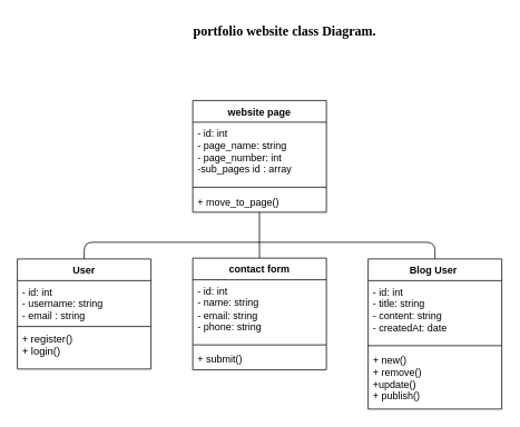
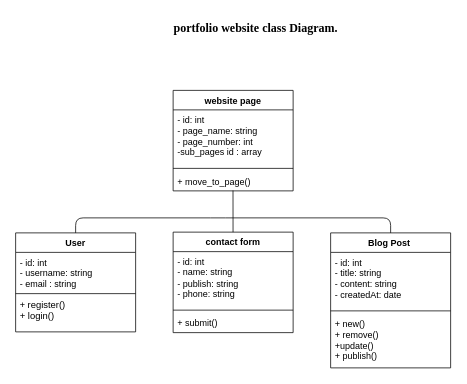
- <mxCell id="14" value="&lt;span style=&quot;color: rgb(0, 0, 0);&quot;&gt;Blog User&amp;nbsp;&lt;/span&gt;" style="swimlane;fontStyle=1;align=center;verticalAlign=top;childLayout=stackLayout;horizontal=1;startSize=26;horizontalStack=0;resizeParent=1;resizeParentMax=0;resizeLast=0;collapsible=1;marginBottom=0;whiteSpace=wrap;html=1;" vertex="1" parent="1"><mxGeometry x="440" y="310" width="160" height="180" as="geometry" /></mxCell>
+ <mxCell id="14" value="&lt;span style=&quot;color: rgb(0, 0, 0);&quot;&gt;Blog Post&amp;nbsp;&lt;/span&gt;" style="swimlane;fontStyle=1;align=center;verticalAlign=top;childLayout=stackLayout;horizontal=1;startSize=26;horizontalStack=0;resizeParent=1;resizeParentMax=0;resizeLast=0;collapsible=1;marginBottom=0;whiteSpace=wrap;html=1;" vertex="1" parent="1"><mxGeometry x="440" y="310" width="160" height="180" as="geometry" /></mxCell>
- <mxCell id="11" value="&lt;span style=&quot;color: rgb(0, 0, 0);&quot;&gt;- id: int&lt;/span&gt;&lt;br style=&quot;scrollbar-color: light-dark(#e2e2e2, #4b4b4b)&lt;br/&gt;&#09;&#09;&#09;&#09;&#09;light-dark(#fbfbfb, var(--dark-panel-color)); padding: 0px; margin: 0px;&quot;&gt;&lt;span style=&quot;color: rgb(0, 0, 0);&quot;&gt;- name: string&lt;/span&gt;&lt;br style=&quot;scrollbar-color: light-dark(#e2e2e2, #4b4b4b)&lt;br/&gt;&#09;&#09;&#09;&#09;&#09;light-dark(#fbfbfb, var(--dark-panel-color)); padding: 0px; margin: 0px;&quot;&gt;&lt;span style=&quot;color: rgb(0, 0, 0);&quot;&gt;- email: string&lt;/span&gt;&lt;br style=&quot;scrollbar-color: light-dark(#e2e2e2, #4b4b4b)&lt;br/&gt;&#09;&#09;&#09;&#09;&#09;light-dark(#fbfbfb, var(--dark-panel-color)); padding: 0px; margin: 0px;&quot;&gt;&lt;span style=&quot;color: rgb(0, 0, 0);&quot;&gt;- phone: string&lt;/span&gt;" style="text;strokeColor=none;fillColor=none;align=left;verticalAlign=top;spacingLeft=4;spacingRight=4;overflow=hidden;rotatable=0;points=[[0,0.5],[1,0.5]];portConstraint=eastwest;whiteSpace=wrap;html=1;" vertex="1" parent="10"><mxGeometry y="26" width="160" height="74" as="geometry" /></mxCell>
+ <mxCell id="11" value="&lt;span style=&quot;color: rgb(0, 0, 0);&quot;&gt;- id: int&lt;/span&gt;&lt;br style=&quot;scrollbar-color: light-dark(#e2e2e2, #4b4b4b)&lt;br/&gt;&#09;&#09;&#09;&#09;&#09;light-dark(#fbfbfb, var(--dark-panel-color)); padding: 0px; margin: 0px;&quot;&gt;&lt;span style=&quot;color: rgb(0, 0, 0);&quot;&gt;- name: string&lt;/span&gt;&lt;br style=&quot;scrollbar-color: light-dark(#e2e2e2, #4b4b4b)&lt;br/&gt;&#09;&#09;&#09;&#09;&#09;light-dark(#fbfbfb, var(--dark-panel-color)); padding: 0px; margin: 0px;&quot;&gt;&lt;span style=&quot;color: rgb(0, 0, 0);&quot;&gt;- publish: string&lt;/span&gt;&lt;br style=&quot;scrollbar-color: light-dark(#e2e2e2, #4b4b4b)&lt;br/&gt;&#09;&#09;&#09;&#09;&#09;light-dark(#fbfbfb, var(--dark-panel-color)); padding: 0px; margin: 0px;&quot;&gt;&lt;span style=&quot;color: rgb(0, 0, 0);&quot;&gt;- phone: string&lt;/span&gt;" style="text;strokeColor=none;fillColor=none;align=left;verticalAlign=top;spacingLeft=4;spacingRight=4;overflow=hidden;rotatable=0;points=[[0,0.5],[1,0.5]];portConstraint=eastwest;whiteSpace=wrap;html=1;" vertex="1" parent="10"><mxGeometry y="26" width="160" height="74" as="geometry" /></mxCell>
